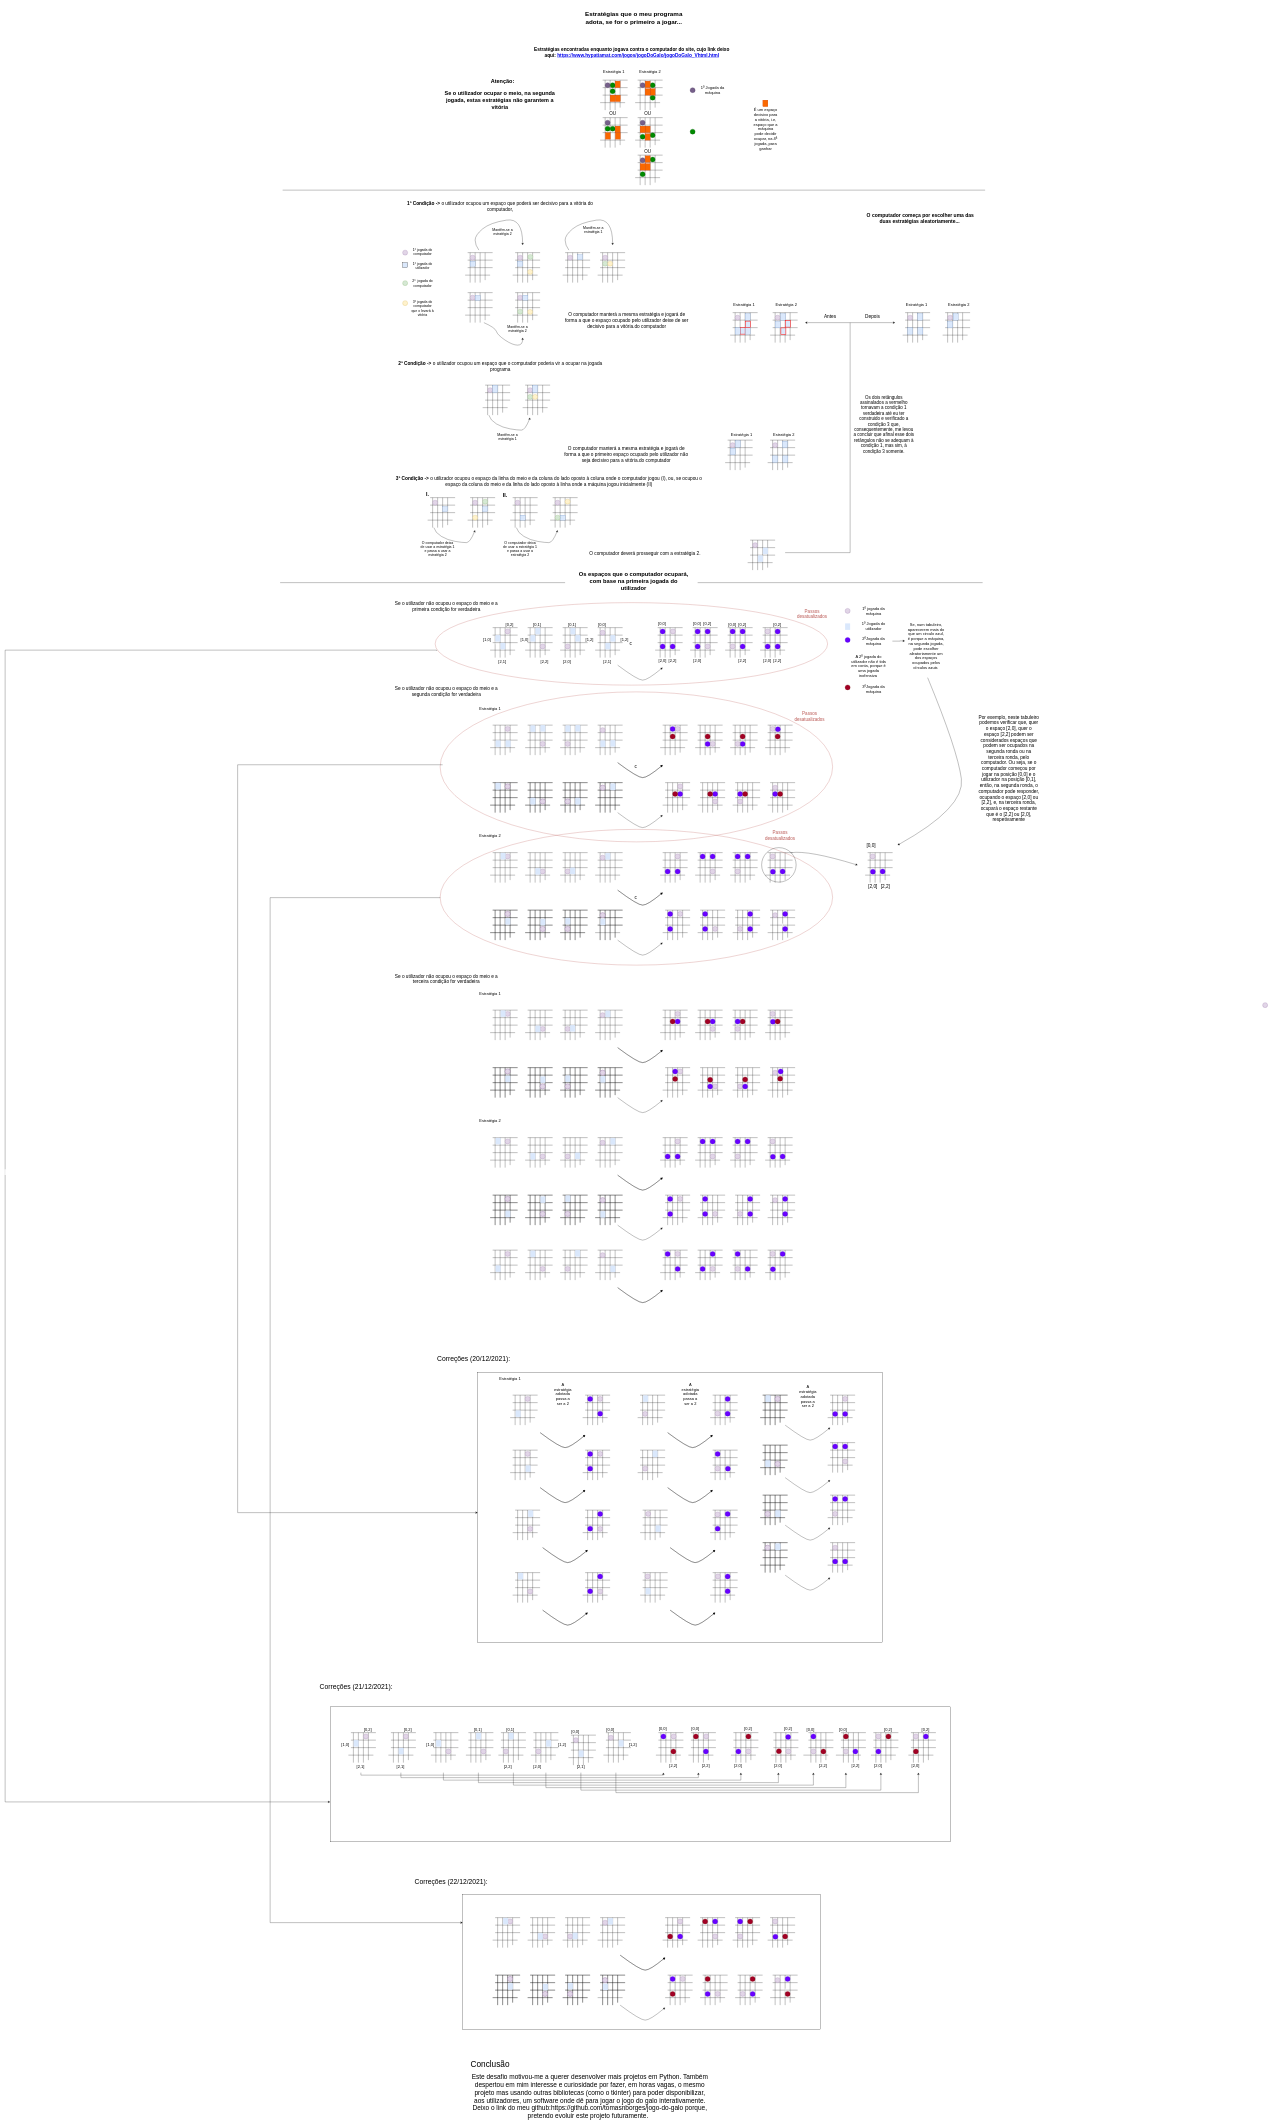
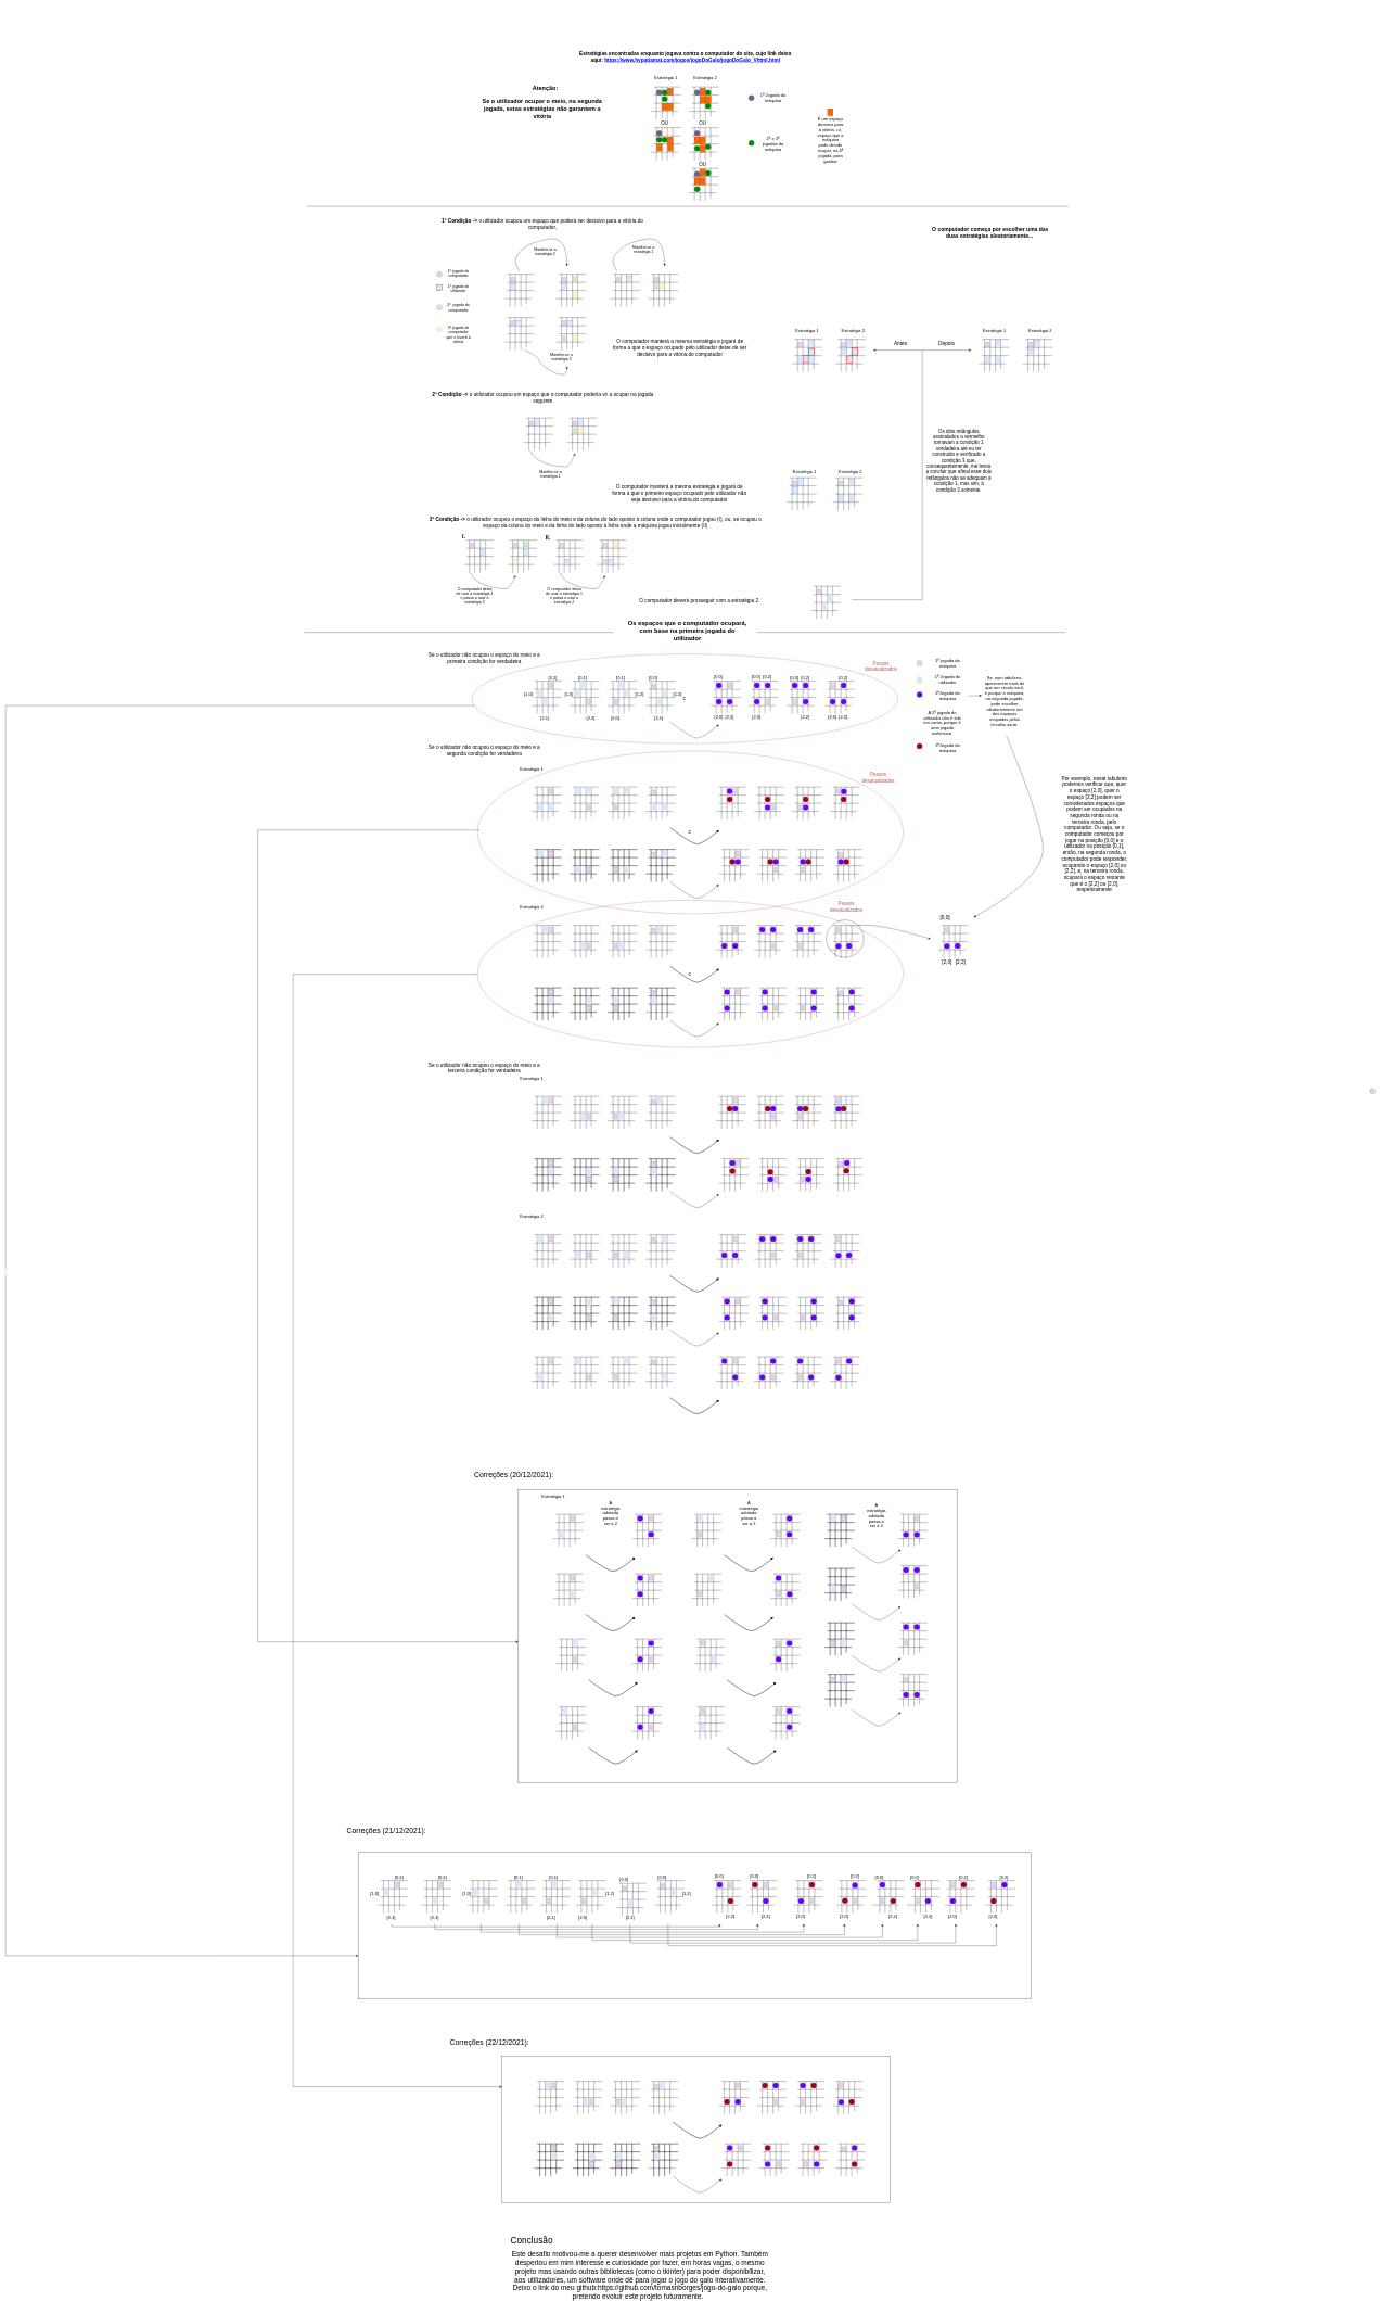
- <mxCell id="154" value="&lt;font style=&quot;font-size: 25px&quot;&gt;Estratégias que o meu programa adota, se for&amp;nbsp;&lt;/font&gt;&lt;span style=&quot;font-size: 25px&quot;&gt;o primeiro a jogar...&lt;/span&gt;" style="text;html=1;strokeColor=none;fillColor=none;align=center;verticalAlign=middle;whiteSpace=wrap;rounded=0;fontStyle=1;fontSize=25;" parent="1" vertex="1"><mxGeometry x="2300" y="20" width="470" height="100" as="geometry" /></mxCell>
+ <mxCell id="271" value="2º e 3º jogadas da máquina" style="text;html=1;strokeColor=none;fillColor=none;align=center;verticalAlign=middle;whiteSpace=wrap;rounded=0;dashed=1;fontSize=16;" parent="1" vertex="1"><mxGeometry x="2800" y="514" width="100" height="30" as="geometry" /></mxCell>
- <mxCell id="2143" value="O computador começa por escolher uma das duas estratégias aleatoriamente...&amp;nbsp;" style="text;html=1;strokeColor=none;fillColor=none;align=center;verticalAlign=middle;whiteSpace=wrap;rounded=0;fontStyle=1;fontSize=20;" vertex="1" parent="1"><mxGeometry x="3446" y="820" width="470" height="100" as="geometry" /></mxCell>
+ <mxCell id="2143" value="O computador começa por escolher uma das duas estratégias aleatoriamente...&amp;nbsp;" style="text;html=1;strokeColor=none;fillColor=none;align=center;verticalAlign=middle;whiteSpace=wrap;rounded=0;fontStyle=1;fontSize=20;" vertex="1" parent="1"><mxGeometry x="3416" y="805" width="470" height="100" as="geometry" /></mxCell>
- <mxCell id="306" value="2ª Condição -&amp;gt;&amp;nbsp;&lt;span style=&quot;font-weight: 400&quot;&gt;o utilizador ocupou um espaço que o computador poderia vir a ocupar na jogada programa&lt;br&gt;&lt;/span&gt;" style="text;html=1;strokeColor=none;fillColor=none;align=center;verticalAlign=middle;whiteSpace=wrap;rounded=0;fontSize=19;fontStyle=1" parent="1" vertex="1"><mxGeometry x="1581" y="1450" width="840" height="30" as="geometry" /></mxCell>
+ <mxCell id="306" value="2ª Condição -&amp;gt;&amp;nbsp;&lt;span style=&quot;font-weight: 400&quot;&gt;o utilizador ocupou um espaço que o computador poderia vir a ocupar na jogada seguinte&lt;br&gt;&lt;/span&gt;" style="text;html=1;strokeColor=none;fillColor=none;align=center;verticalAlign=middle;whiteSpace=wrap;rounded=0;fontSize=19;fontStyle=1" parent="1" vertex="1"><mxGeometry x="1581" y="1450" width="840" height="30" as="geometry" /></mxCell>
- <mxCell id="1372" value="&lt;font style=&quot;font-size: 19px&quot;&gt;Se o utilizador não ocupou o espaço do meio e a terceira condição for verdadeira&lt;/font&gt;" style="text;html=1;strokeColor=none;fillColor=none;align=center;verticalAlign=middle;whiteSpace=wrap;rounded=0;fontSize=19;" parent="1" vertex="1"><mxGeometry x="1560" y="3900" width="450" height="30" as="geometry" /></mxCell>
+ <mxCell id="1372" value="&lt;font style=&quot;font-size: 19px&quot;&gt;Se o utilizador não ocupou o espaço do meio e a terceira condição for verdadeira&lt;/font&gt;" style="text;html=1;strokeColor=none;fillColor=none;align=center;verticalAlign=middle;whiteSpace=wrap;rounded=0;fontSize=19;" parent="1" vertex="1"><mxGeometry x="1560" y="3920" width="450" height="30" as="geometry" /></mxCell>
